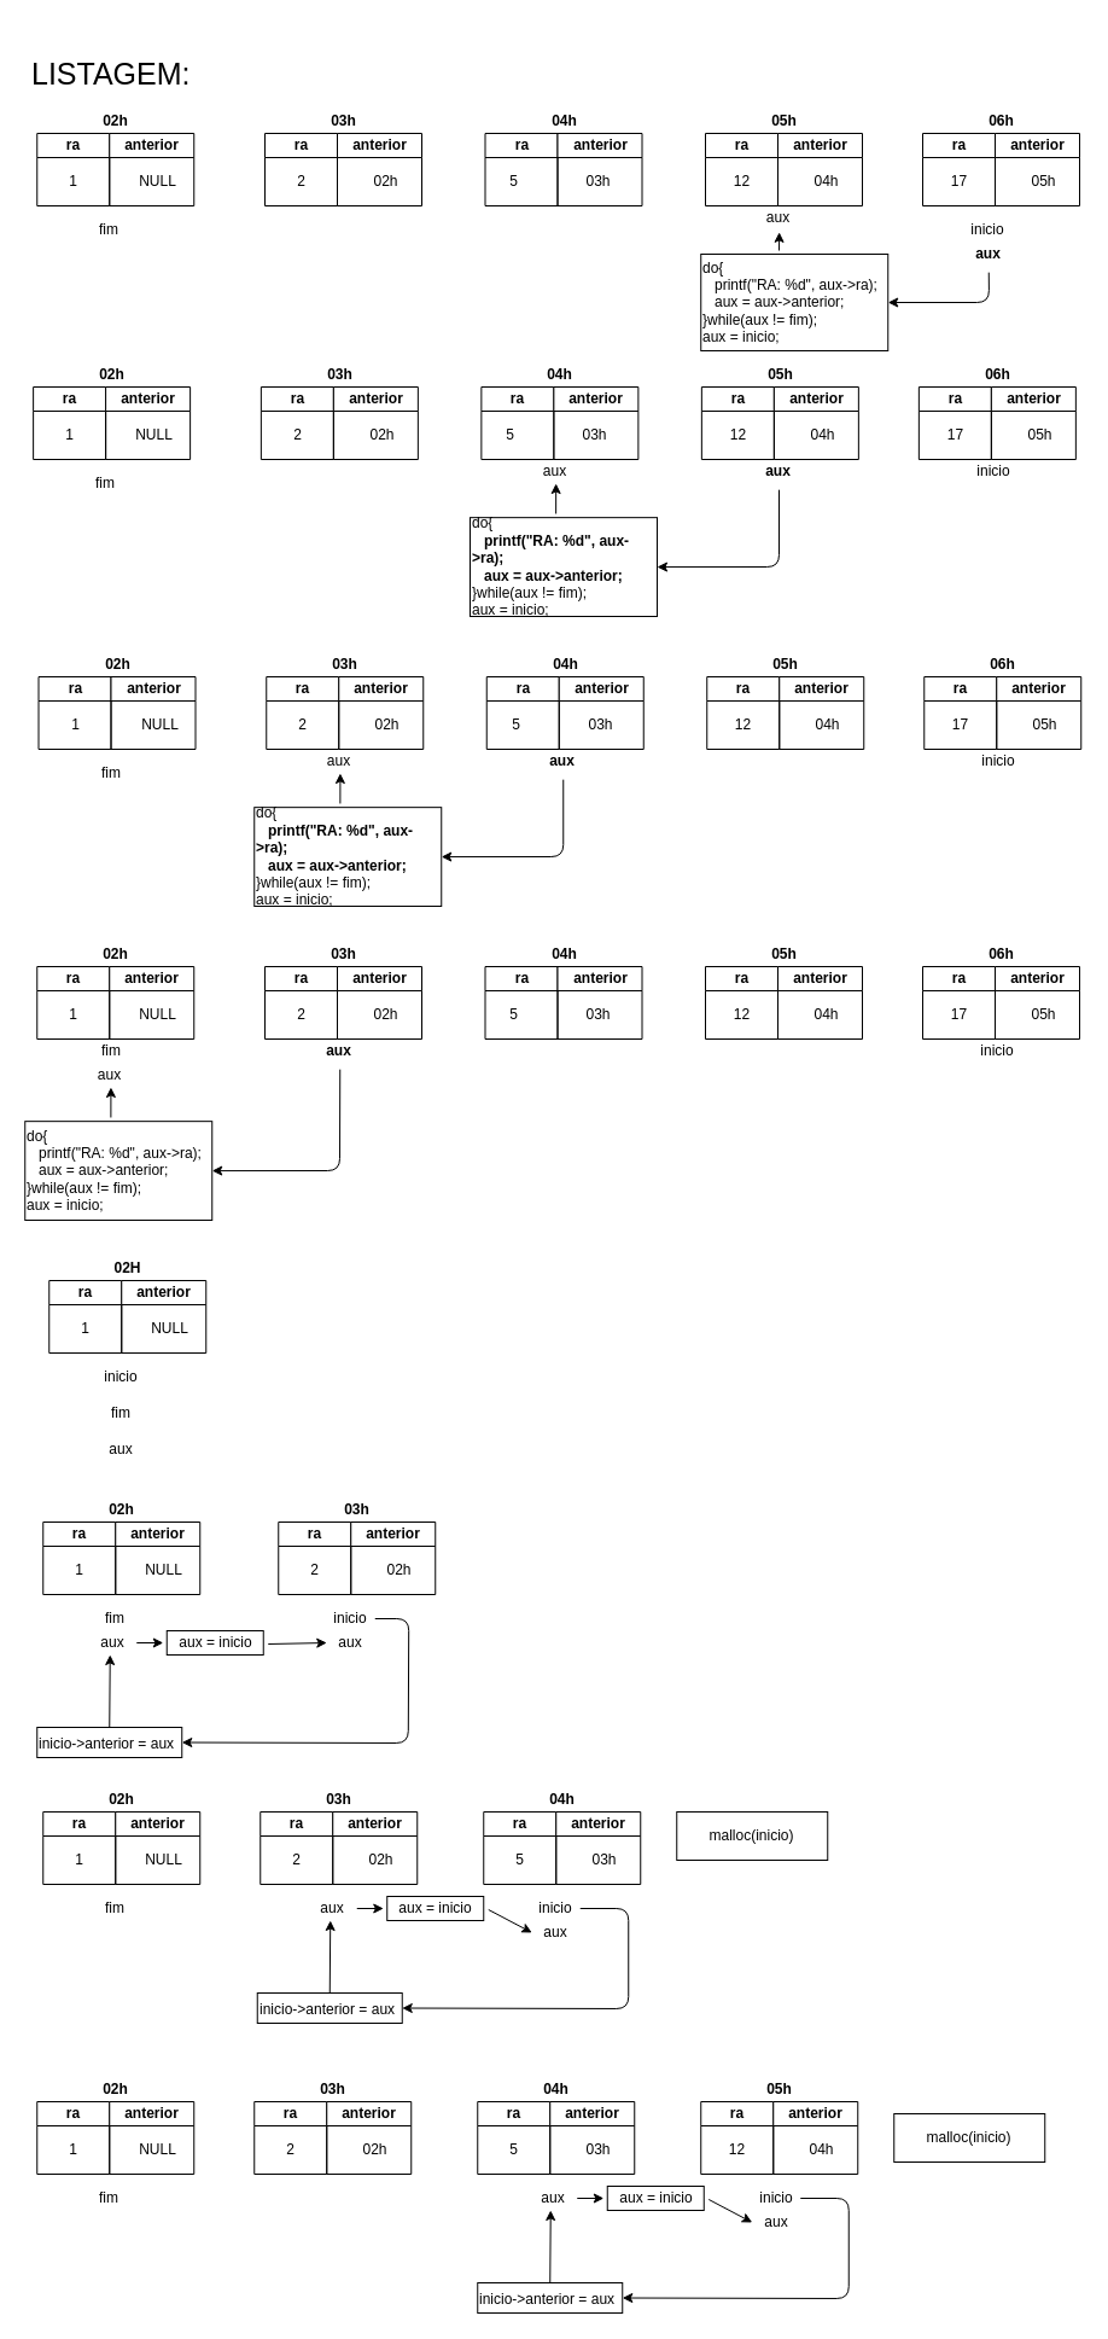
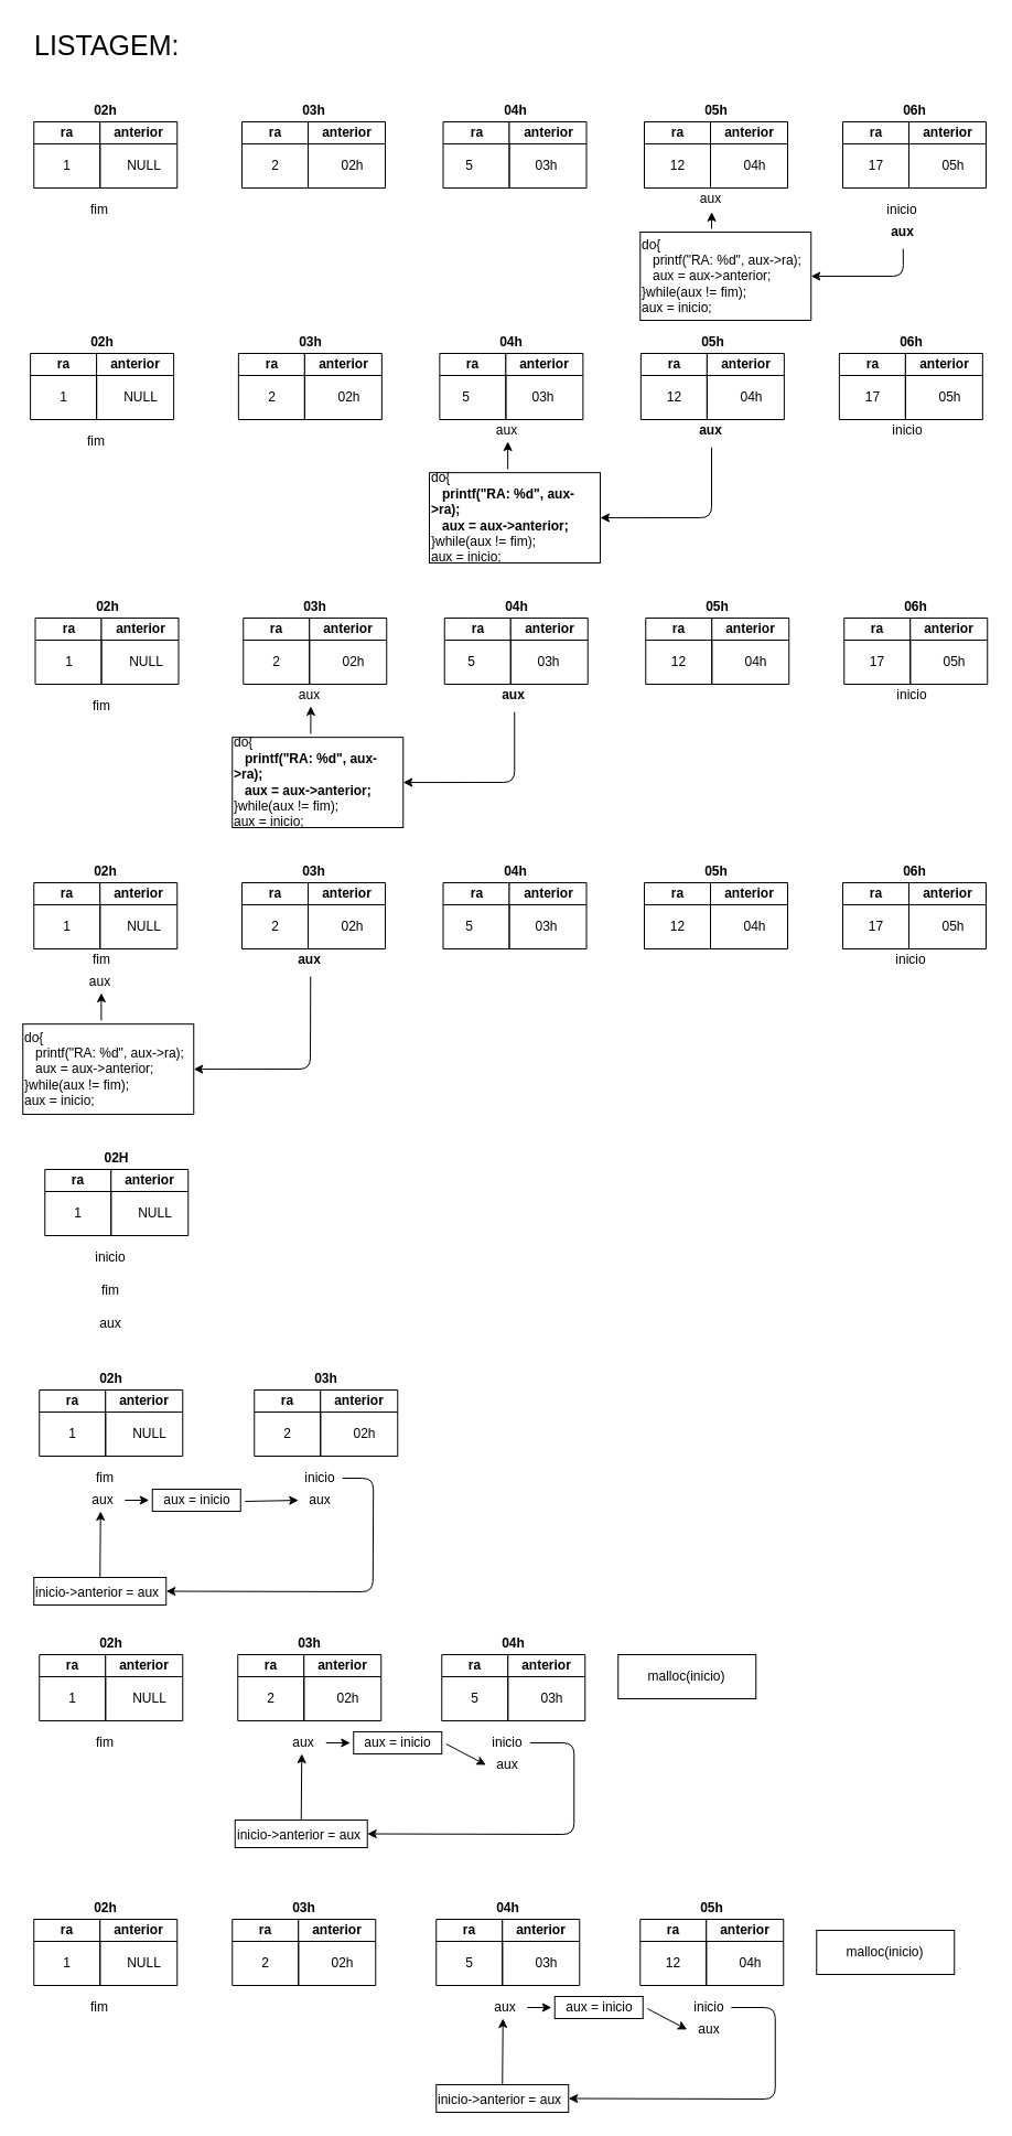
- <mxCell id="2" value="&lt;font style=&quot;font-size: 25px&quot;&gt;LISTAGEM:&lt;/font&gt;" style="text;html=1;strokeColor=none;fillColor=none;align=left;verticalAlign=middle;whiteSpace=wrap;rounded=0;strokeWidth=7;" vertex="1" parent="1"><mxGeometry x="24" y="40" width="410" height="40" as="geometry" /></mxCell>
+ <mxCell id="2" value="&lt;font style=&quot;font-size: 25px&quot;&gt;LISTAGEM:&lt;/font&gt;" style="text;html=1;strokeColor=none;fillColor=none;align=left;verticalAlign=middle;whiteSpace=wrap;rounded=0;strokeWidth=7;" vertex="1" parent="1"><mxGeometry x="29" y="20" width="410" height="40" as="geometry" /></mxCell>
